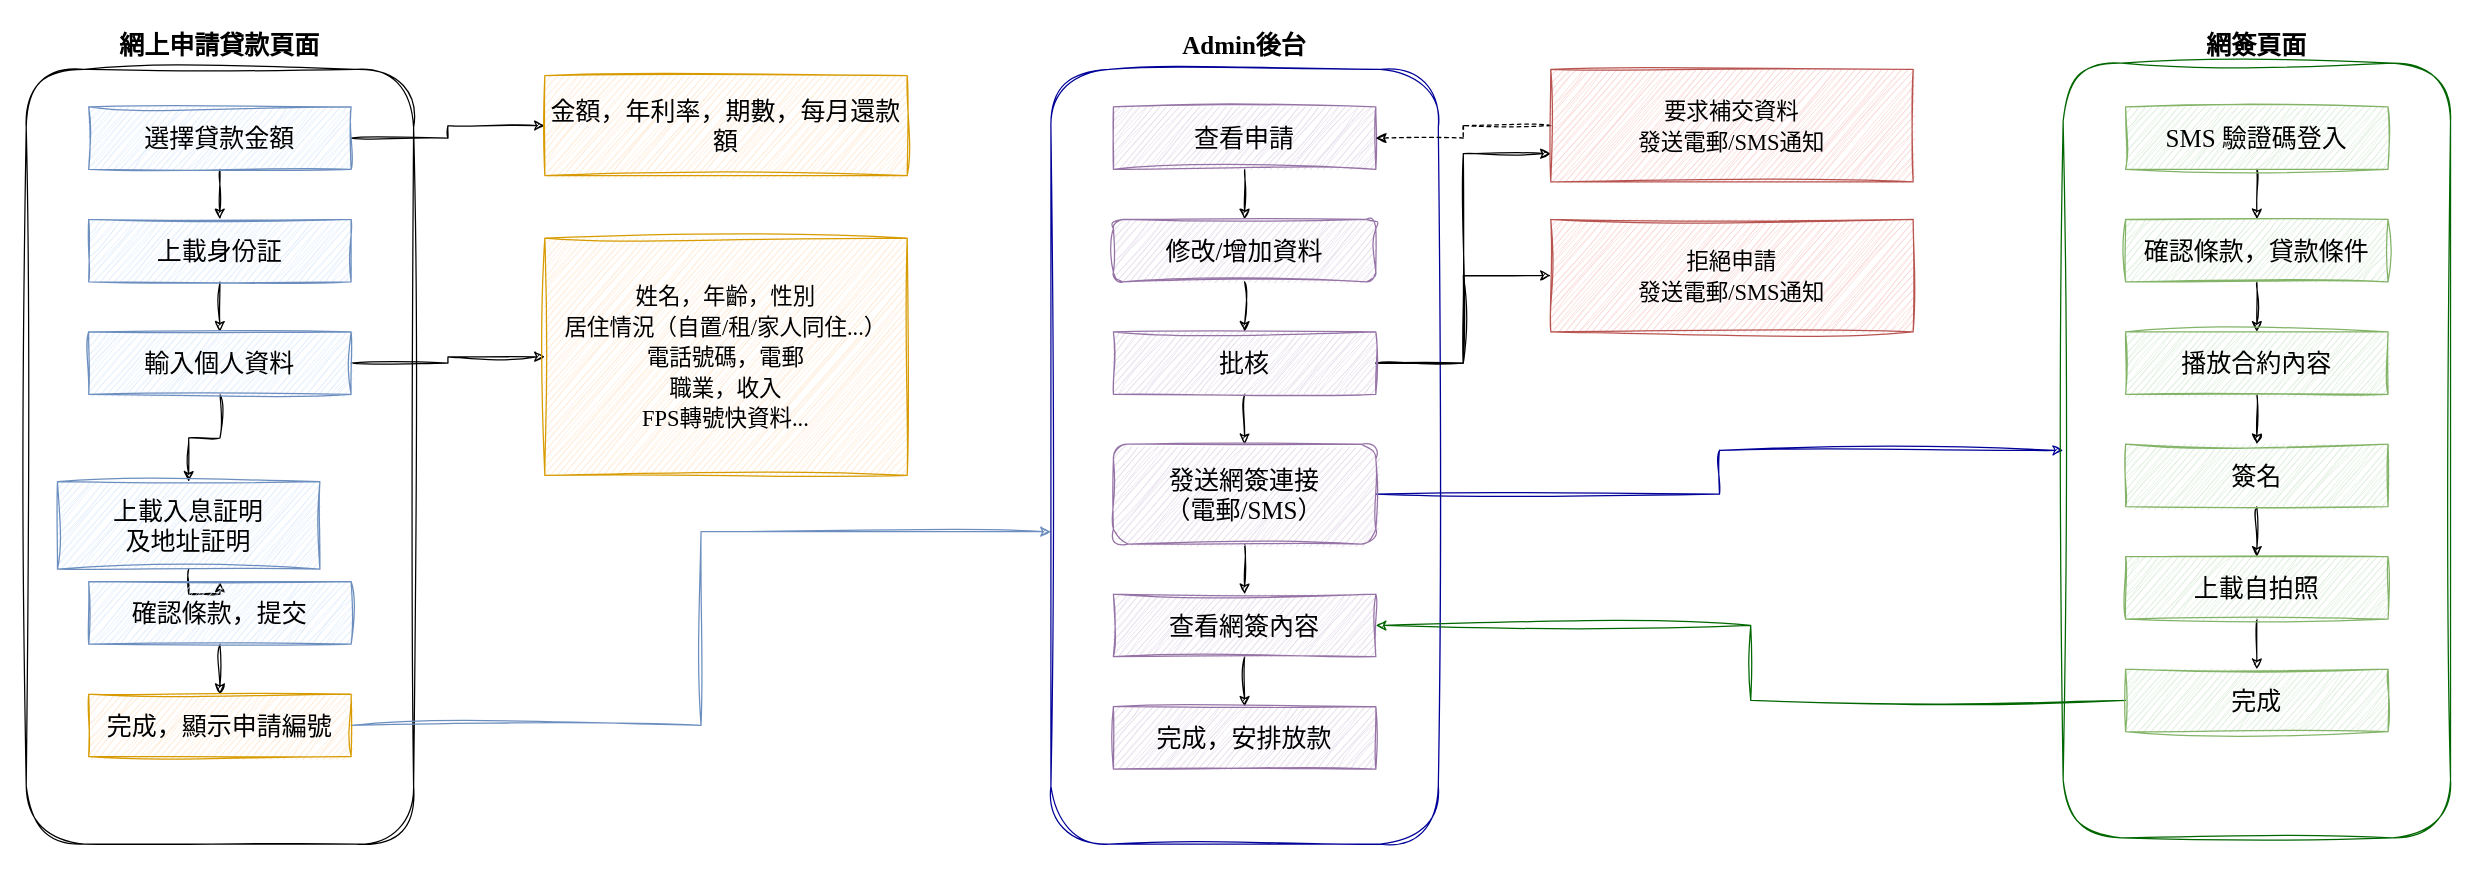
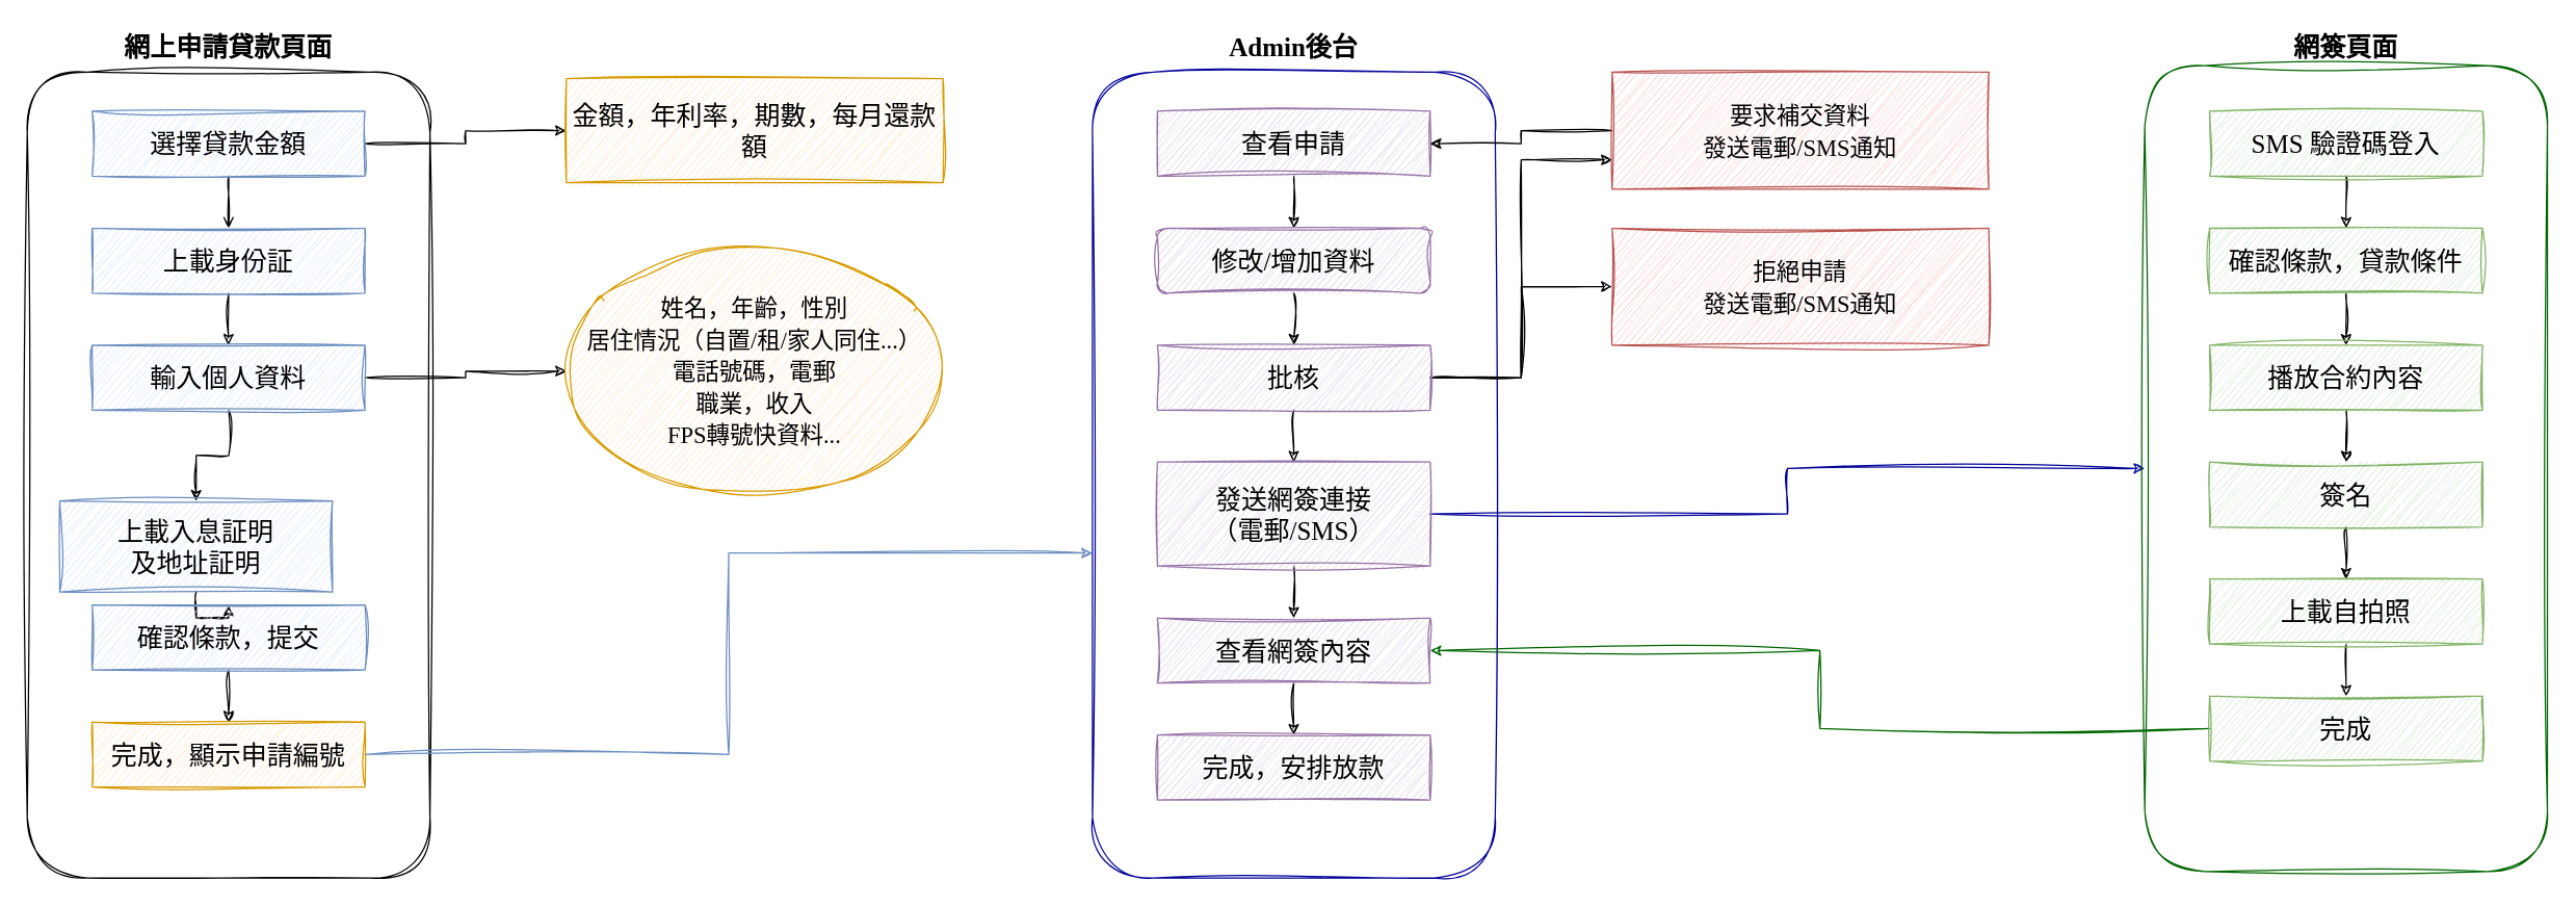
- <mxCell id="34" style="edgeStyle=orthogonalEdgeStyle;rounded=0;sketch=1;hachureGap=4;jiggle=2;curveFitting=1;orthogonalLoop=1;jettySize=auto;html=1;fontFamily=Architects Daughter;fontSource=https%3A%2F%2Ffonts.googleapis.com%2Fcss%3Ffamily%3DArchitects%2BDaughter;fontSize=16;dashed=1;" edge="1" parent="1" source="35" target="23"><mxGeometry relative="1" as="geometry" /></mxCell>
+ <mxCell id="34" style="edgeStyle=orthogonalEdgeStyle;rounded=0;sketch=1;hachureGap=4;jiggle=2;curveFitting=1;orthogonalLoop=1;jettySize=auto;html=1;fontFamily=Architects Daughter;fontSource=https%3A%2F%2Ffonts.googleapis.com%2Fcss%3Ffamily%3DArchitects%2BDaughter;fontSize=16;" edge="1" parent="1" source="35" target="23"><mxGeometry relative="1" as="geometry" /></mxCell>
- <mxCell id="4" style="edgeStyle=orthogonalEdgeStyle;rounded=0;sketch=1;hachureGap=4;jiggle=2;curveFitting=1;orthogonalLoop=1;jettySize=auto;html=1;fontFamily=Architects Daughter;fontSource=https%3A%2F%2Ffonts.googleapis.com%2Fcss%3Ffamily%3DArchitects%2BDaughter;fontSize=16;" edge="1" parent="1" source="6" target="8"><mxGeometry relative="1" as="geometry" /></mxCell>
+ <mxCell id="4" style="edgeStyle=orthogonalEdgeStyle;rounded=0;sketch=1;hachureGap=4;jiggle=2;curveFitting=1;orthogonalLoop=1;jettySize=auto;html=1;fontFamily=Architects Daughter;fontSource=https%3A%2F%2Ffonts.googleapis.com%2Fcss%3Ffamily%3DArchitects%2BDaughter;fontSize=16;endArrow=open;" edge="1" parent="1" source="6" target="8"><mxGeometry relative="1" as="geometry" /></mxCell>
- <mxCell id="15" value="&lt;font style=&quot;font-size: 18px;&quot;&gt;姓名，年齡，性別&lt;br&gt;居住情況（自置/租/家人同住...）&lt;br&gt;電話號碼，電郵&lt;br&gt;職業，收入&lt;br&gt;FPS轉號快資料...&lt;br&gt;&lt;/font&gt;" style="rounded=0;whiteSpace=wrap;html=1;hachureGap=4;fontFamily=Architects Daughter;fontSource=https%3A%2F%2Ffonts.googleapis.com%2Fcss%3Ffamily%3DArchitects%2BDaughter;fontSize=20;fillColor=#ffe6cc;strokeColor=#d79b00;gradientColor=none;sketch=1;curveFitting=1;jiggle=2;" vertex="1" parent="1"><mxGeometry x="435" y="190" width="290" height="190" as="geometry" /></mxCell>
+ <mxCell id="15" value="&lt;font style=&quot;font-size: 18px;&quot;&gt;姓名，年齡，性別&lt;br&gt;居住情況（自置/租/家人同住...）&lt;br&gt;電話號碼，電郵&lt;br&gt;職業，收入&lt;br&gt;FPS轉號快資料...&lt;br&gt;&lt;/font&gt;" style="ellipse;whiteSpace=wrap;html=1;hachureGap=4;fontFamily=Architects Daughter;fontSource=https%3A%2F%2Ffonts.googleapis.com%2Fcss%3Ffamily%3DArchitects%2BDaughter;fontSize=20;fillColor=#ffe6cc;strokeColor=#d79b00;gradientColor=none;sketch=1;curveFitting=1;jiggle=2;" vertex="1" parent="1"><mxGeometry x="435" y="190" width="290" height="190" as="geometry" /></mxCell>
- <mxCell id="32" value="發送網簽連接&lt;br&gt;（電郵/SMS）" style="whiteSpace=wrap;html=1;sketch=1;hachureGap=4;jiggle=2;curveFitting=1;fontFamily=Architects Daughter;fontSource=https%3A%2F%2Ffonts.googleapis.com%2Fcss%3Ffamily%3DArchitects%2BDaughter;fontSize=20;fillColor=#e1d5e7;strokeColor=#9673a6;rounded=1;" vertex="1" parent="1"><mxGeometry x="890" y="355" width="210" height="80" as="geometry" /></mxCell>
+ <mxCell id="32" value="發送網簽連接&lt;br&gt;（電郵/SMS）" style="rounded=0;whiteSpace=wrap;html=1;sketch=1;hachureGap=4;jiggle=2;curveFitting=1;fontFamily=Architects Daughter;fontSource=https%3A%2F%2Ffonts.googleapis.com%2Fcss%3Ffamily%3DArchitects%2BDaughter;fontSize=20;fillColor=#e1d5e7;strokeColor=#9673a6;" vertex="1" parent="1"><mxGeometry x="890" y="355" width="210" height="80" as="geometry" /></mxCell>
